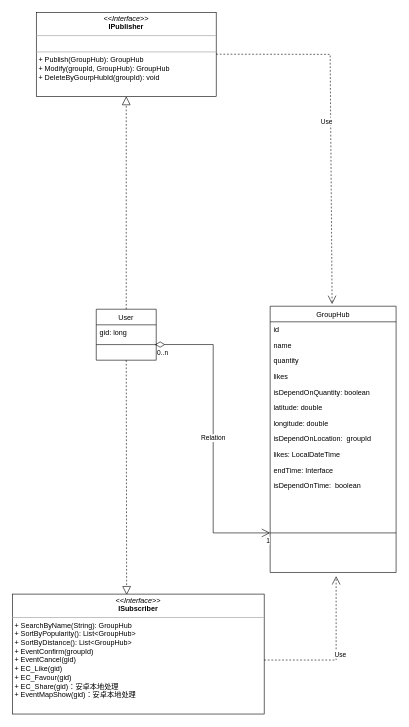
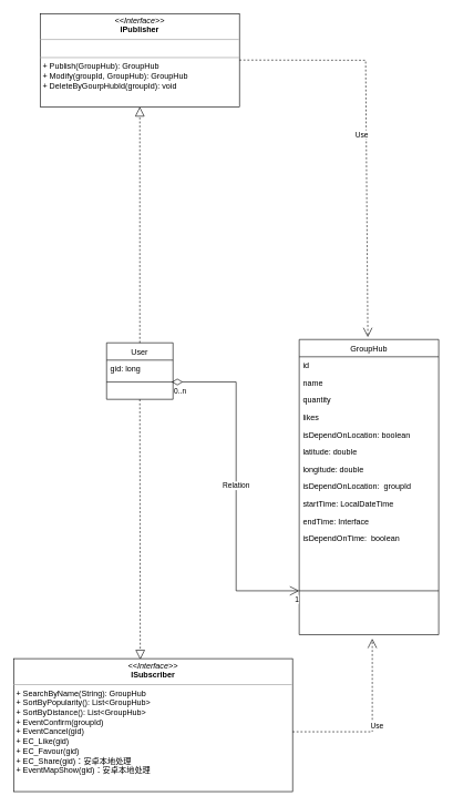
- <mxCell id="7" value="isDependOnQuantity: boolean" style="text;align=left;verticalAlign=top;spacingLeft=4;spacingRight=4;overflow=hidden;rotatable=0;points=[[0,0.5],[1,0.5]];portConstraint=eastwest;rounded=0;shadow=0;html=0;" vertex="1" parent="2"><mxGeometry y="130" width="210" height="26" as="geometry" /></mxCell>
+ <mxCell id="7" value="isDependOnLocation: boolean" style="text;align=left;verticalAlign=top;spacingLeft=4;spacingRight=4;overflow=hidden;rotatable=0;points=[[0,0.5],[1,0.5]];portConstraint=eastwest;rounded=0;shadow=0;html=0;" vertex="1" parent="2"><mxGeometry y="130" width="210" height="26" as="geometry" /></mxCell>
- <mxCell id="11" value="likes: LocalDateTime" style="text;align=left;verticalAlign=top;spacingLeft=4;spacingRight=4;overflow=hidden;rotatable=0;points=[[0,0.5],[1,0.5]];portConstraint=eastwest;rounded=0;shadow=0;html=0;" vertex="1" parent="2"><mxGeometry y="234" width="210" height="26" as="geometry" /></mxCell>
+ <mxCell id="11" value="startTime: LocalDateTime" style="text;align=left;verticalAlign=top;spacingLeft=4;spacingRight=4;overflow=hidden;rotatable=0;points=[[0,0.5],[1,0.5]];portConstraint=eastwest;rounded=0;shadow=0;html=0;" vertex="1" parent="2"><mxGeometry y="234" width="210" height="26" as="geometry" /></mxCell>
